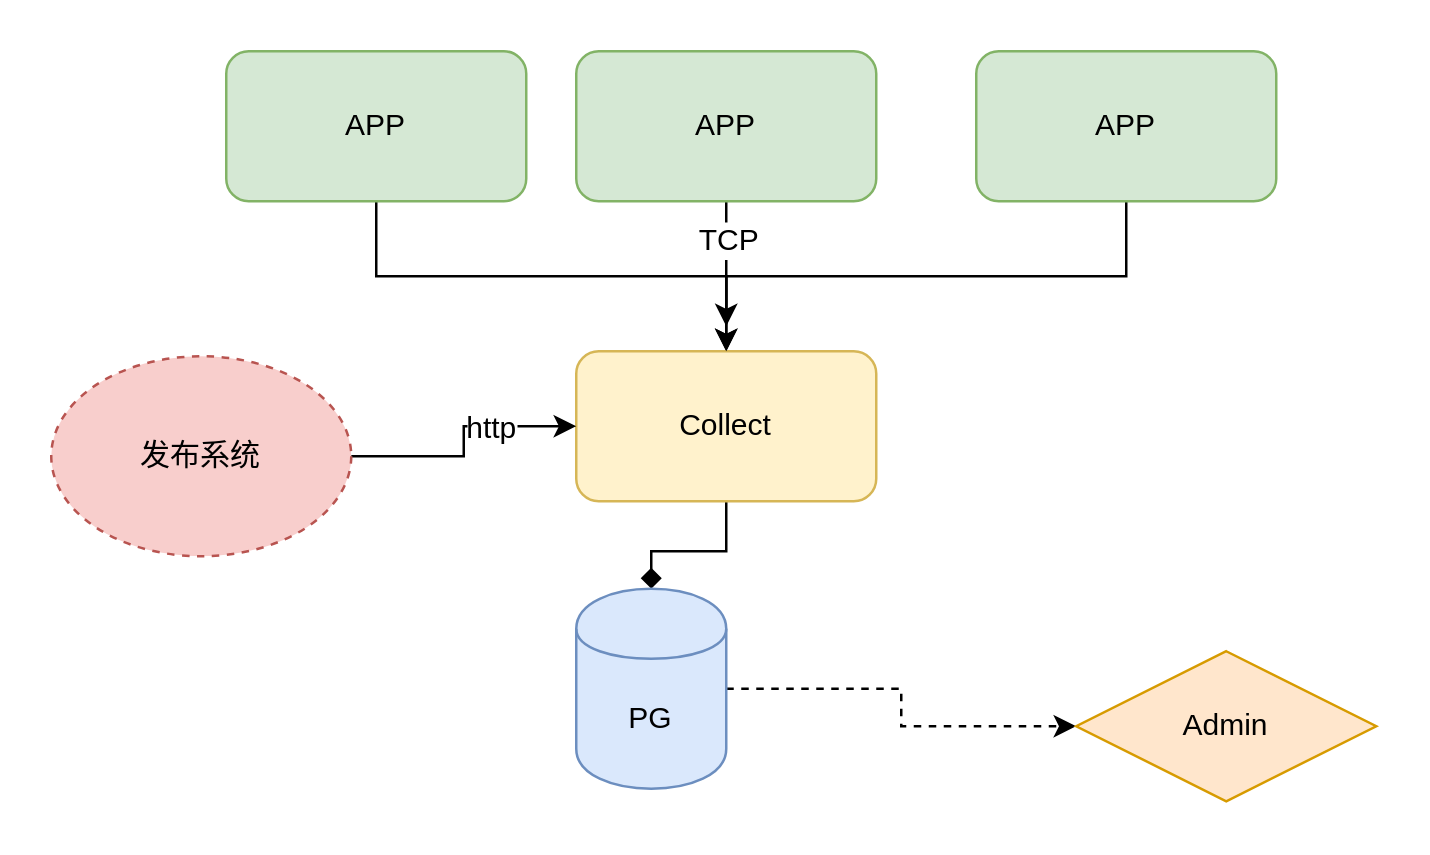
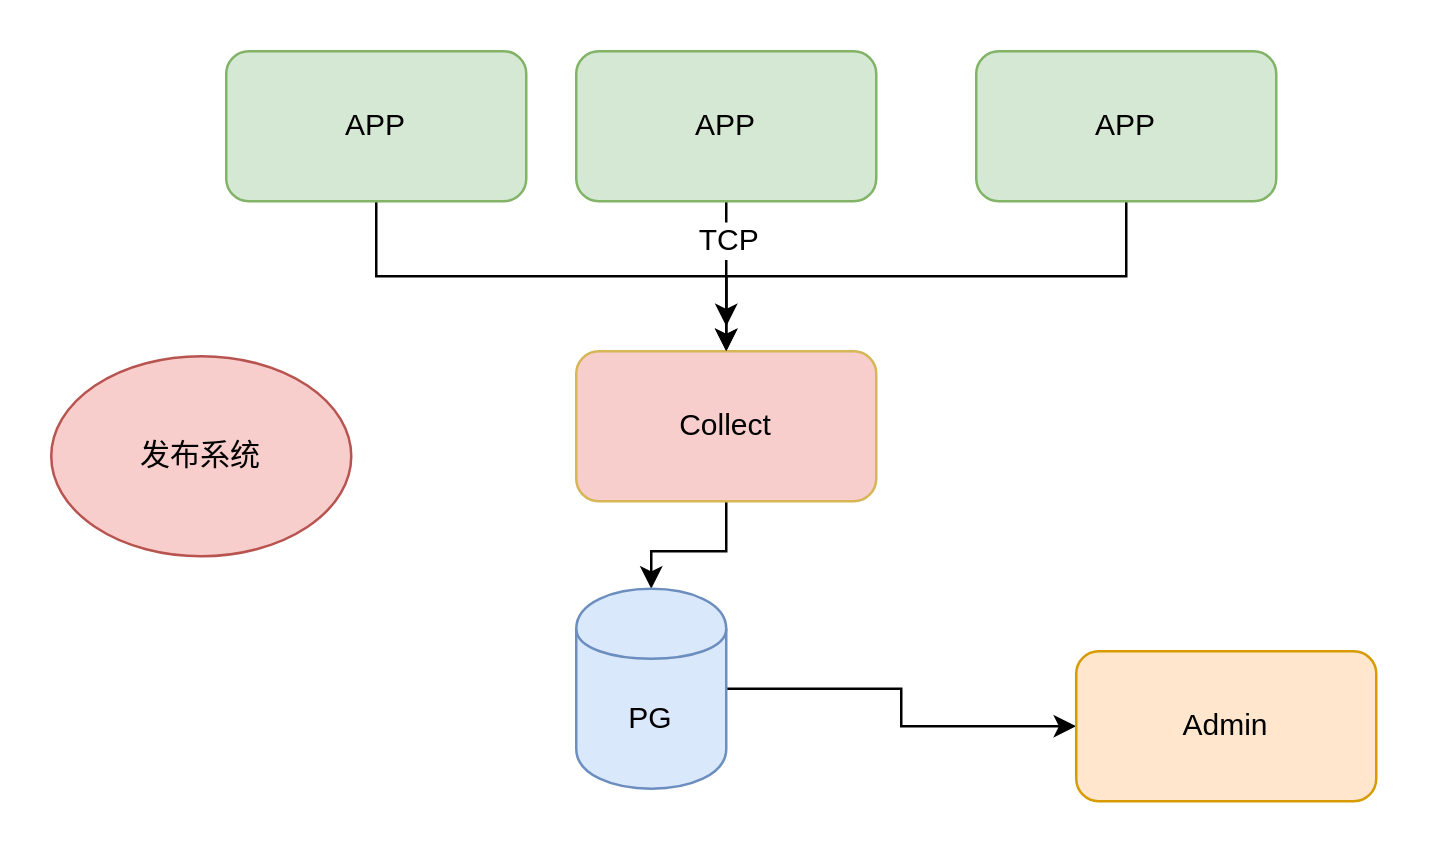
- <mxCell id="5" value="Collect" style="rounded=1;whiteSpace=wrap;html=1;fillColor=#fff2cc;strokeColor=#d6b656;" vertex="1" parent="1"><mxGeometry x="230" y="140" width="120" height="60" as="geometry" /></mxCell>
+ <mxCell id="5" value="Collect" style="rounded=1;whiteSpace=wrap;html=1;fillColor=#f8cecc;strokeColor=#d6b656;" vertex="1" parent="1"><mxGeometry x="230" y="140" width="120" height="60" as="geometry" /></mxCell>
- <mxCell id="14" style="edgeStyle=orthogonalEdgeStyle;rounded=0;orthogonalLoop=1;jettySize=auto;html=1;exitX=1;exitY=0.5;exitDx=0;exitDy=0;" edge="1" parent="1" source="16" target="5"><mxGeometry relative="1" as="geometry" /></mxCell>
- <mxCell id="15" value="http&lt;br&gt;" style="text;html=1;resizable=0;points=[];align=center;verticalAlign=middle;labelBackgroundColor=#ffffff;" vertex="1" connectable="0" parent="14"><mxGeometry x="0.314" relative="1" as="geometry"><mxPoint as="offset" /></mxGeometry></mxCell>
- <mxCell id="16" value="发布系统" style="ellipse;whiteSpace=wrap;html=1;fillColor=#f8cecc;strokeColor=#b85450;dashed=1;" vertex="1" parent="1"><mxGeometry x="20" y="142" width="120" height="80" as="geometry" /></mxCell>
+ <mxCell id="16" value="发布系统" style="ellipse;whiteSpace=wrap;html=1;fillColor=#f8cecc;strokeColor=#b85450;" vertex="1" parent="1"><mxGeometry x="20" y="142" width="120" height="80" as="geometry" /></mxCell>
- <mxCell id="4" style="edgeStyle=orthogonalEdgeStyle;rounded=0;orthogonalLoop=1;jettySize=auto;html=1;exitX=0.5;exitY=1;exitDx=0;exitDy=0;endArrow=diamond;" edge="1" parent="1" source="5" target="7"><mxGeometry relative="1" as="geometry" /></mxCell>
+ <mxCell id="4" style="edgeStyle=orthogonalEdgeStyle;rounded=0;orthogonalLoop=1;jettySize=auto;html=1;exitX=0.5;exitY=1;exitDx=0;exitDy=0;" edge="1" parent="1" source="5" target="7"><mxGeometry relative="1" as="geometry" /></mxCell>
- <mxCell id="6" style="edgeStyle=orthogonalEdgeStyle;rounded=0;orthogonalLoop=1;jettySize=auto;html=1;exitX=1;exitY=0.5;exitDx=0;exitDy=0;entryX=0;entryY=0.5;entryDx=0;entryDy=0;dashed=1;" edge="1" parent="1" source="7" target="13"><mxGeometry relative="1" as="geometry" /></mxCell>
+ <mxCell id="6" style="edgeStyle=orthogonalEdgeStyle;rounded=0;orthogonalLoop=1;jettySize=auto;html=1;exitX=1;exitY=0.5;exitDx=0;exitDy=0;entryX=0;entryY=0.5;entryDx=0;entryDy=0;" edge="1" parent="1" source="7" target="13"><mxGeometry relative="1" as="geometry" /></mxCell>
- <mxCell id="13" value="Admin" style="rhombus;whiteSpace=wrap;html=1;fillColor=#ffe6cc;strokeColor=#d79b00;" vertex="1" parent="1"><mxGeometry x="430" y="260" width="120" height="60" as="geometry" /></mxCell>
+ <mxCell id="13" value="Admin" style="rounded=1;whiteSpace=wrap;html=1;fillColor=#ffe6cc;strokeColor=#d79b00;" vertex="1" parent="1"><mxGeometry x="430" y="260" width="120" height="60" as="geometry" /></mxCell>
